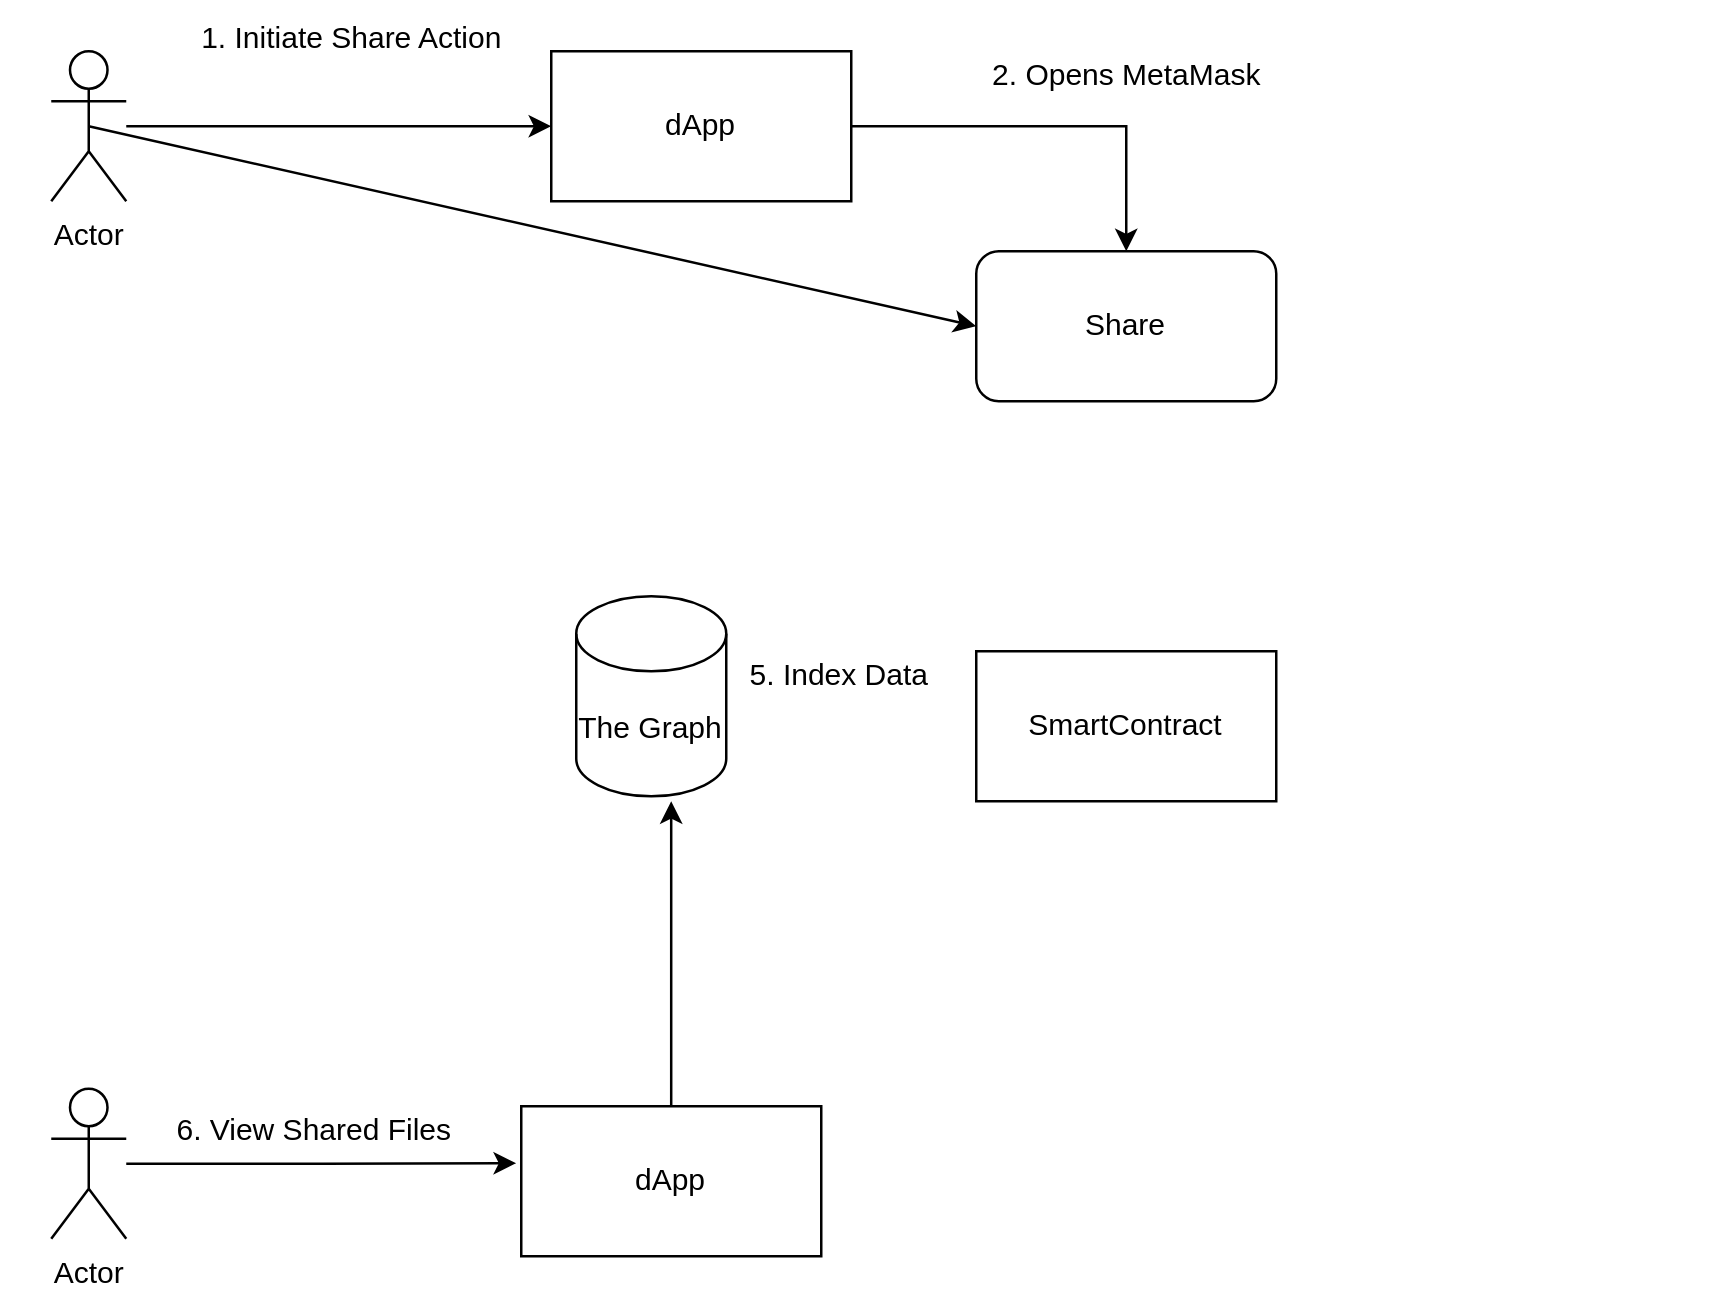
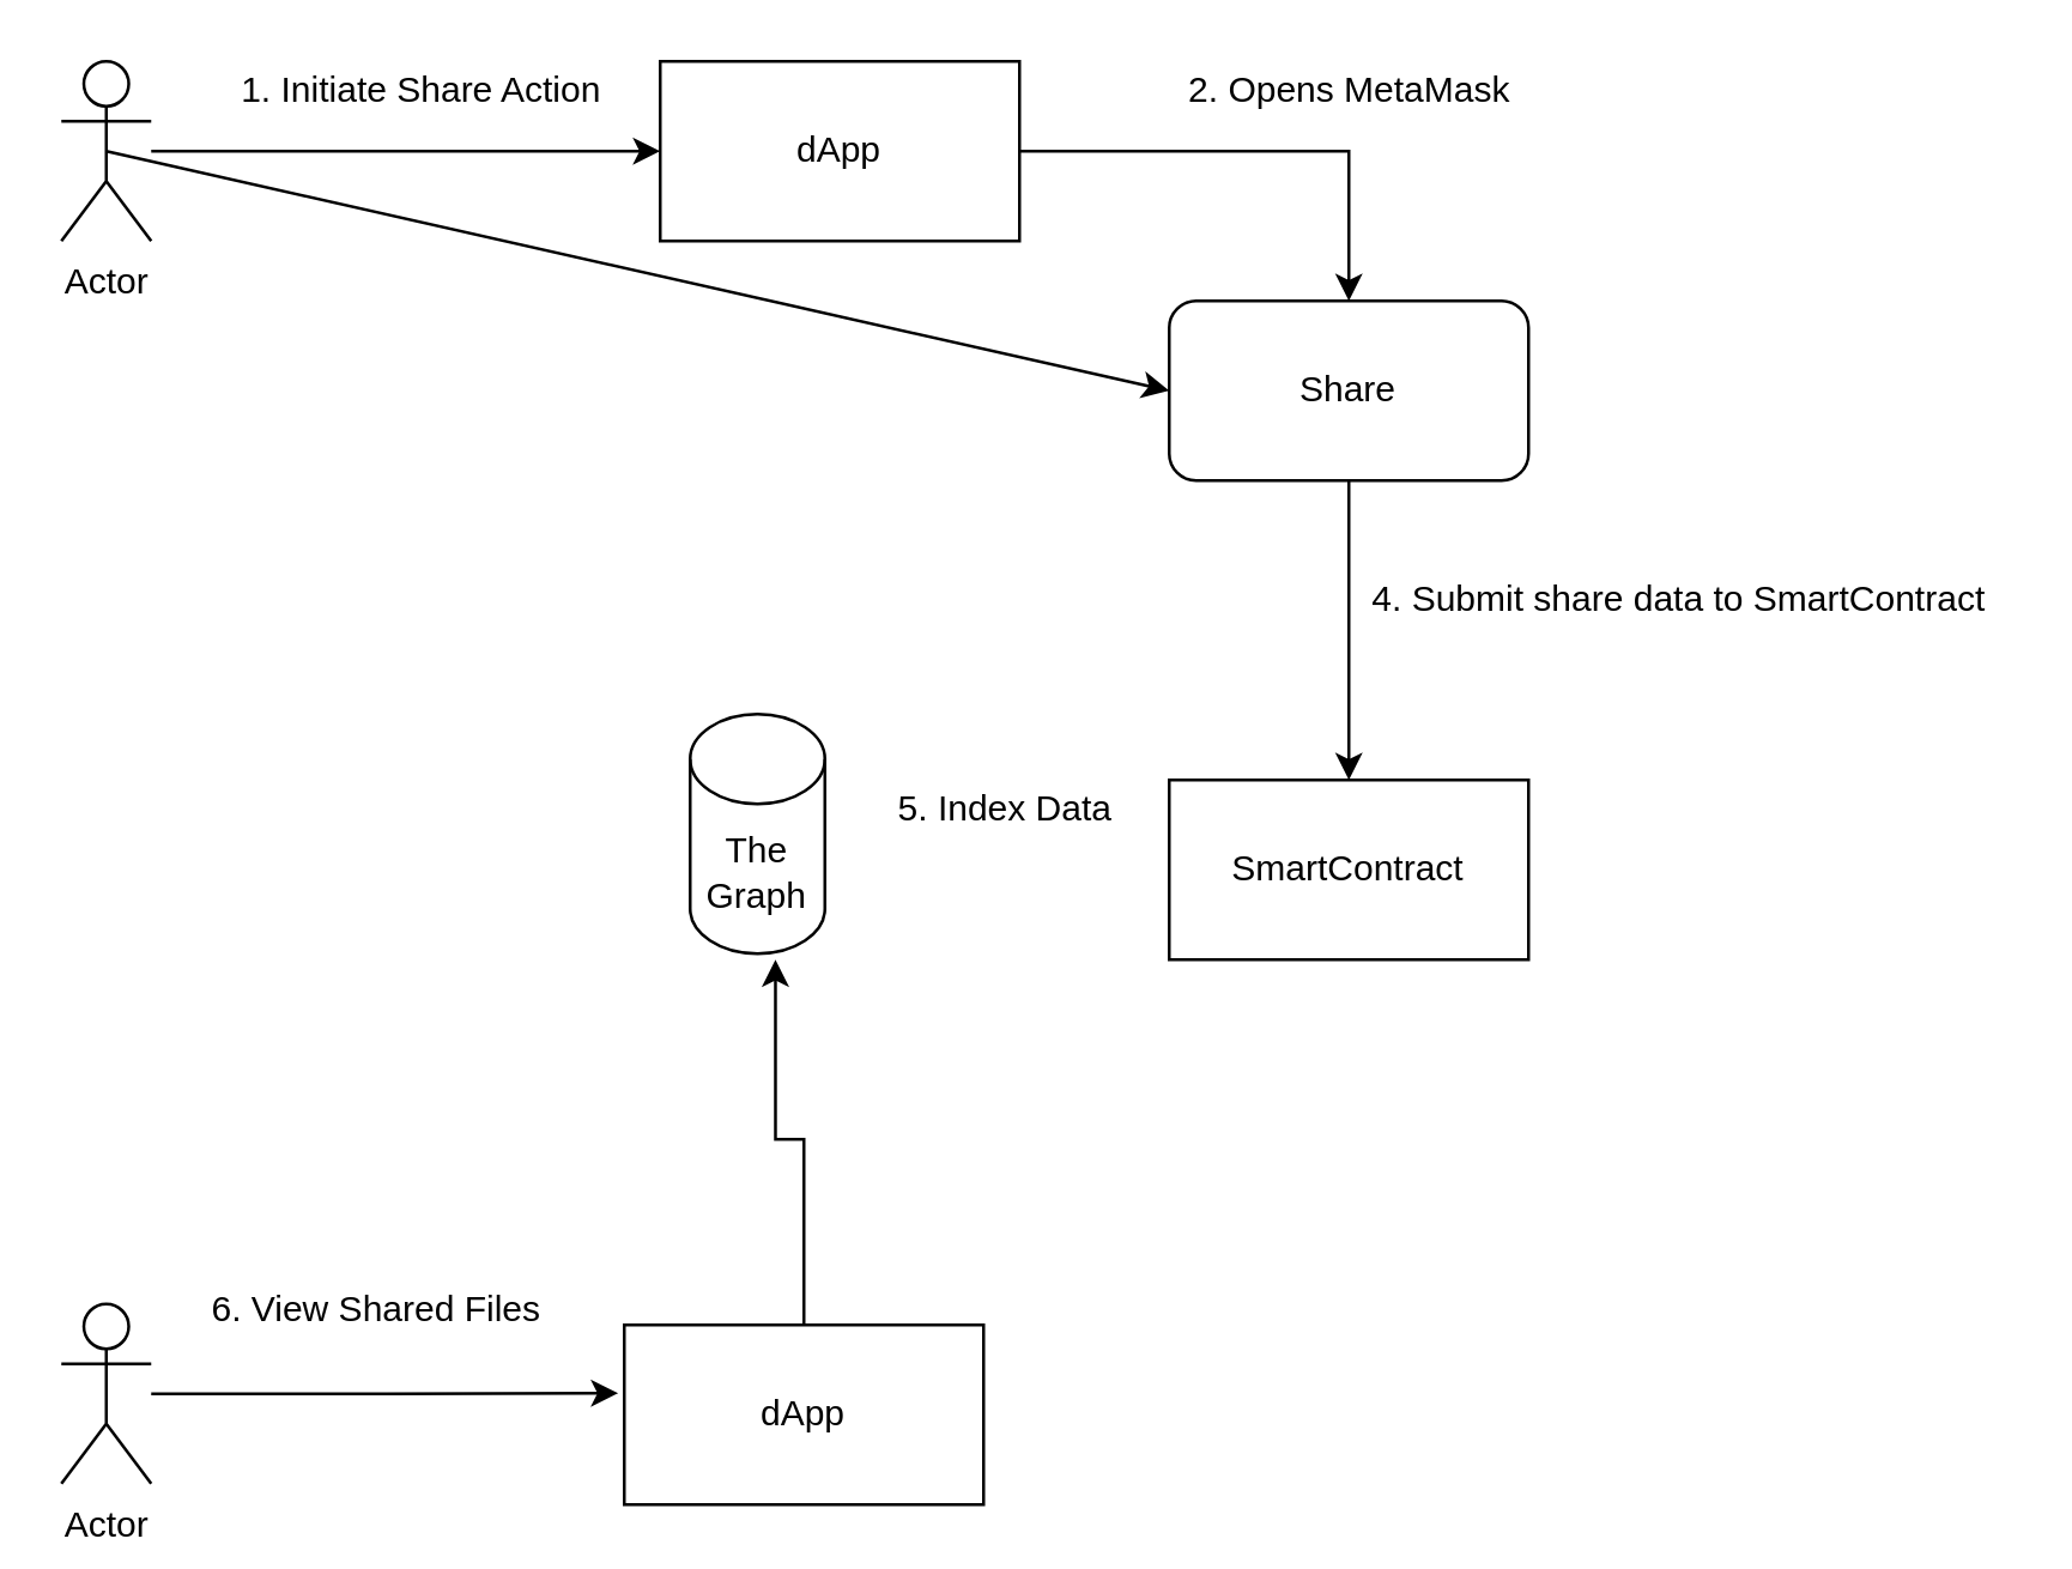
- <mxCell id="9" value="1. Initiate Share Action" style="text;html=1;align=center;verticalAlign=middle;resizable=0;points=[];autosize=1;" vertex="1" parent="1"><mxGeometry x="70" y="5" width="140" height="20" as="geometry" /></mxCell>
+ <mxCell id="9" value="1. Initiate Share Action" style="text;html=1;align=center;verticalAlign=middle;resizable=0;points=[];autosize=1;" vertex="1" parent="1"><mxGeometry x="70" y="20" width="140" height="20" as="geometry" /></mxCell>
+ <mxCell id="12" value="4. Submit share data to SmartContract" style="text;html=1;align=center;verticalAlign=middle;resizable=0;points=[];autosize=1;" vertex="1" parent="1"><mxGeometry x="450" y="190" width="220" height="20" as="geometry" /></mxCell>
+ <mxCell id="6" style="edgeStyle=orthogonalEdgeStyle;rounded=0;orthogonalLoop=1;jettySize=auto;html=1;" edge="1" parent="1" source="7" target="11"><mxGeometry relative="1" as="geometry"><mxPoint x="600" y="150" as="targetPoint" /></mxGeometry></mxCell>
- <mxCell id="13" value="The Graph" style="shape=cylinder3;whiteSpace=wrap;html=1;boundedLbl=1;backgroundOutline=1;size=15;" vertex="1" parent="1"><mxGeometry x="230" y="238" width="60" height="80" as="geometry" /></mxCell>
+ <mxCell id="13" value="The Graph" style="shape=cylinder3;whiteSpace=wrap;html=1;boundedLbl=1;backgroundOutline=1;size=15;" vertex="1" parent="1"><mxGeometry x="230" y="238" width="45" height="80" as="geometry" /></mxCell>
- <mxCell id="19" value="6. View Shared Files" style="text;html=1;align=center;verticalAlign=middle;resizable=0;points=[];autosize=1;" vertex="1" parent="1"><mxGeometry x="60" y="442" width="130" height="20" as="geometry" /></mxCell>
+ <mxCell id="19" value="6. View Shared Files" style="text;html=1;align=center;verticalAlign=middle;resizable=0;points=[];autosize=1;" vertex="1" parent="1"><mxGeometry x="60" y="427" width="130" height="20" as="geometry" /></mxCell>
